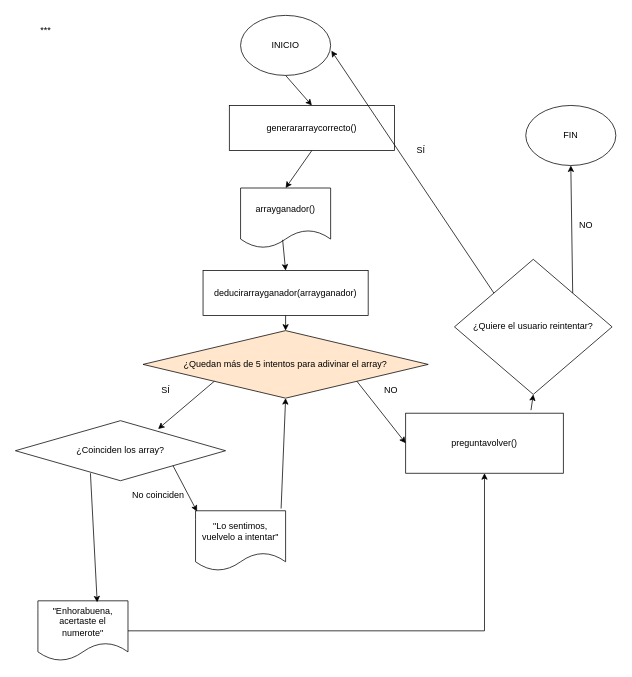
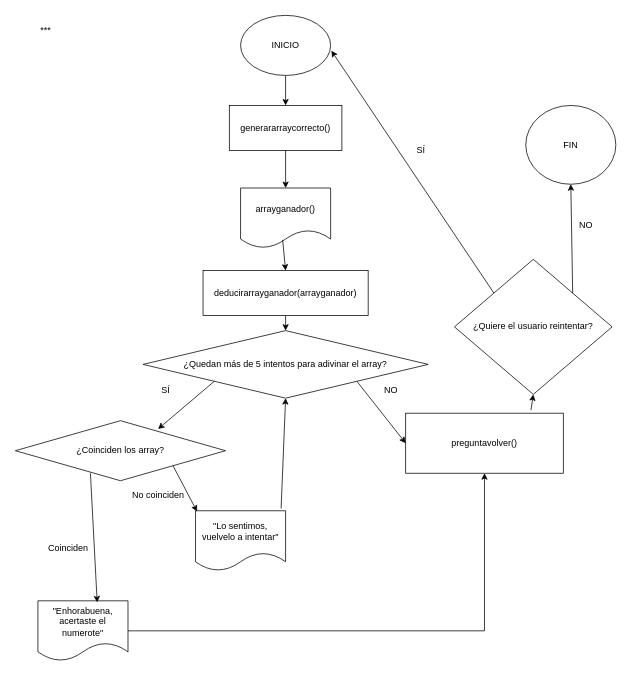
- <mxCell id="3" value="generararraycorrecto()" style="rounded=0;whiteSpace=wrap;html=1;" vertex="1" parent="1"><mxGeometry x="305" y="140" width="220" height="60" as="geometry" /></mxCell>
+ <mxCell id="3" value="generararraycorrecto()" style="rounded=0;whiteSpace=wrap;html=1;" vertex="1" parent="1"><mxGeometry x="305" y="140" width="150" height="60" as="geometry" /></mxCell>
- <mxCell id="19" value="FIN" style="ellipse;whiteSpace=wrap;html=1;" vertex="1" parent="1"><mxGeometry x="700" y="140" width="120" height="80" as="geometry" /></mxCell>
+ <mxCell id="19" value="FIN" style="ellipse;whiteSpace=wrap;html=1;" vertex="1" parent="1"><mxGeometry x="700" y="140" width="120" height="105" as="geometry" /></mxCell>
- <mxCell id="7" value="¿Quedan más de 5 intentos para adivinar el array?" style="rhombus;whiteSpace=wrap;html=1;fillColor=#ffe6cc;" vertex="1" parent="1"><mxGeometry x="190" y="440" width="380" height="90" as="geometry" /></mxCell>
+ <mxCell id="7" value="¿Quedan más de 5 intentos para adivinar el array?" style="rhombus;whiteSpace=wrap;html=1;" vertex="1" parent="1"><mxGeometry x="190" y="440" width="380" height="90" as="geometry" /></mxCell>
+ <mxCell id="30" value="Coinciden" style="text;html=1;align=center;verticalAlign=middle;resizable=0;points=[];autosize=1;strokeColor=none;fillColor=none;" vertex="1" parent="1"><mxGeometry x="55" y="720" width="70" height="20" as="geometry" /></mxCell>
